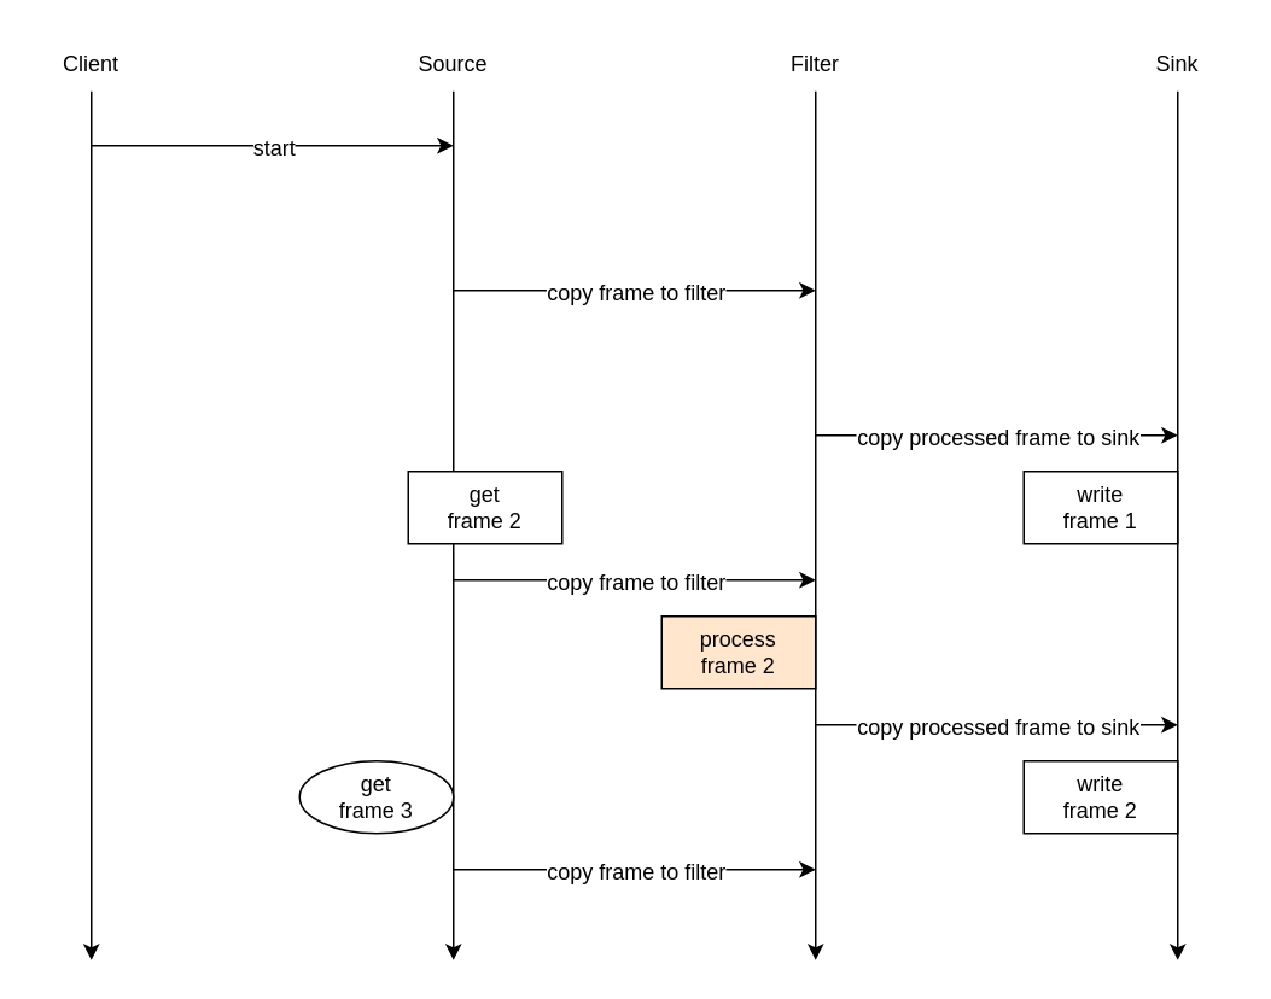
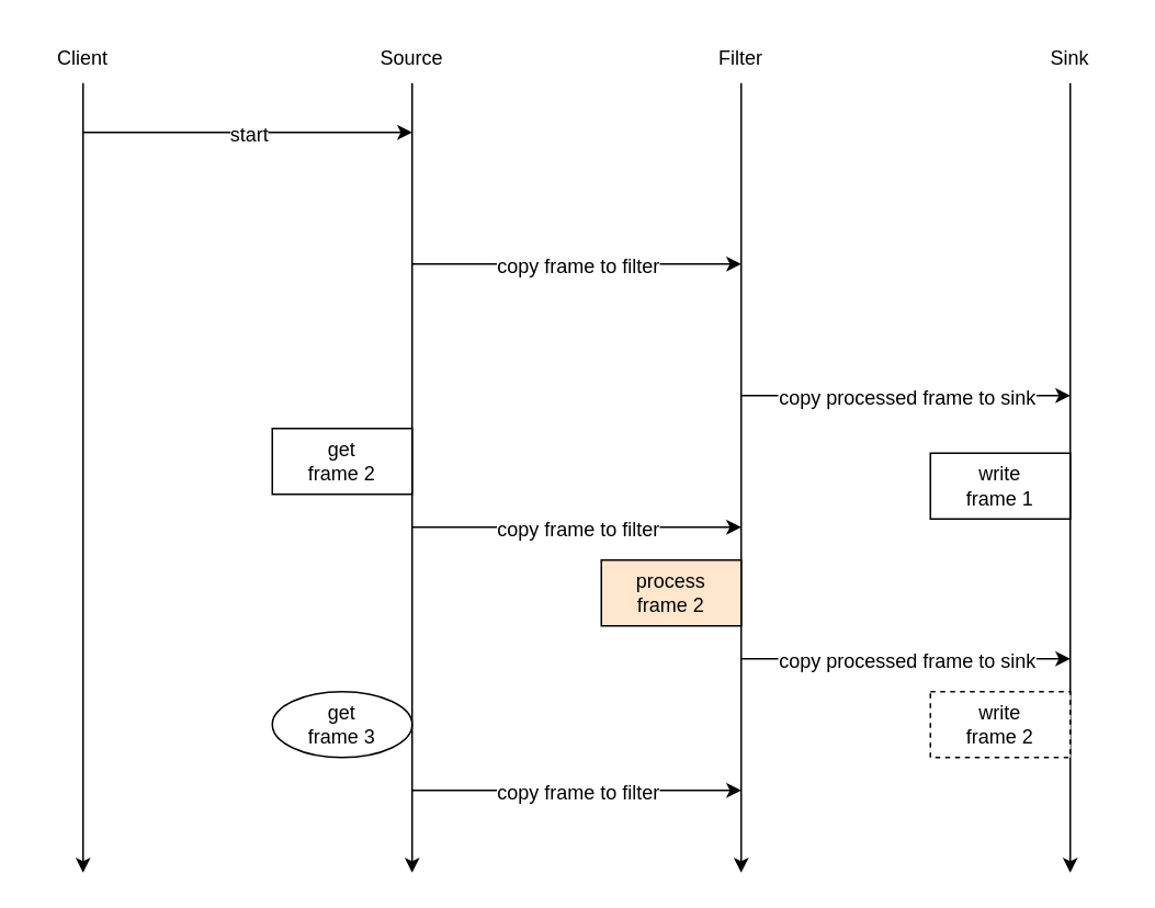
- <mxCell id="12" value="get&lt;br&gt;frame 2" style="rounded=0;whiteSpace=wrap;html=1;" vertex="1" parent="1"><mxGeometry x="225" y="260" width="85" height="40" as="geometry" /></mxCell>
+ <mxCell id="12" value="get&lt;br&gt;frame 2" style="rounded=0;whiteSpace=wrap;html=1;" vertex="1" parent="1"><mxGeometry x="165" y="260" width="85" height="40" as="geometry" /></mxCell>
- <mxCell id="13" value="write&lt;br&gt;frame 1" style="rounded=0;whiteSpace=wrap;html=1;" vertex="1" parent="1"><mxGeometry x="565" y="260" width="85" height="40" as="geometry" /></mxCell>
+ <mxCell id="13" value="write&lt;br&gt;frame 1" style="rounded=0;whiteSpace=wrap;html=1;" vertex="1" parent="1"><mxGeometry x="565" y="275" width="85" height="40" as="geometry" /></mxCell>
- <mxCell id="17" value="write&lt;br&gt;frame 2" style="rounded=0;whiteSpace=wrap;html=1;" vertex="1" parent="1"><mxGeometry x="565" y="420" width="85" height="40" as="geometry" /></mxCell>
+ <mxCell id="17" value="write&lt;br&gt;frame 2" style="rounded=0;whiteSpace=wrap;html=1;dashed=1;" vertex="1" parent="1"><mxGeometry x="565" y="420" width="85" height="40" as="geometry" /></mxCell>
